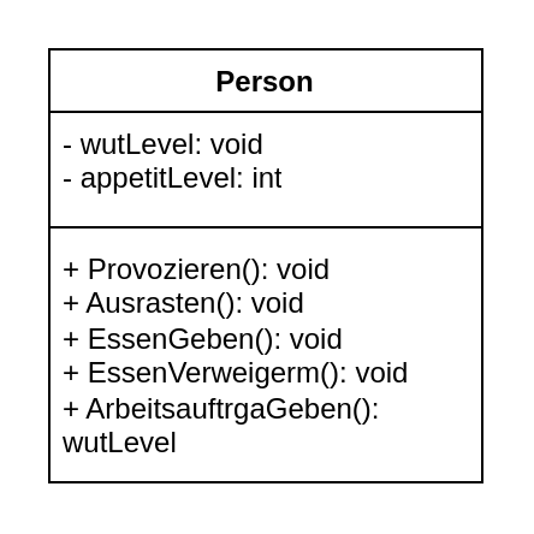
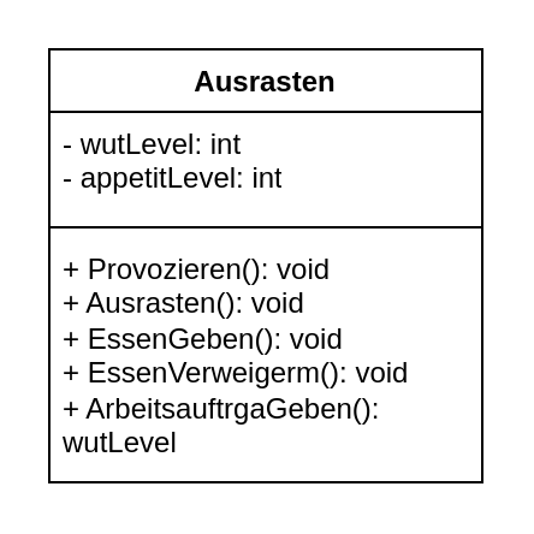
- <mxCell id="2" value="Person" style="swimlane;fontStyle=1;align=center;verticalAlign=top;childLayout=stackLayout;horizontal=1;startSize=26;horizontalStack=0;resizeParent=1;resizeParentMax=0;resizeLast=0;collapsible=1;marginBottom=0;whiteSpace=wrap;html=1;" vertex="1" parent="1"><mxGeometry x="20" y="20" width="180" height="180" as="geometry" /></mxCell>
+ <mxCell id="2" value="Ausrasten" style="swimlane;fontStyle=1;align=center;verticalAlign=top;childLayout=stackLayout;horizontal=1;startSize=26;horizontalStack=0;resizeParent=1;resizeParentMax=0;resizeLast=0;collapsible=1;marginBottom=0;whiteSpace=wrap;html=1;" vertex="1" parent="1"><mxGeometry x="20" y="20" width="180" height="180" as="geometry" /></mxCell>
- <mxCell id="3" value="- wutLevel: void&lt;br&gt;- appetitLevel: int" style="text;strokeColor=none;fillColor=none;align=left;verticalAlign=top;spacingLeft=4;spacingRight=4;overflow=hidden;rotatable=0;points=[[0,0.5],[1,0.5]];portConstraint=eastwest;whiteSpace=wrap;html=1;" vertex="1" parent="2"><mxGeometry y="26" width="180" height="44" as="geometry" /></mxCell>
+ <mxCell id="3" value="- wutLevel: int&lt;br&gt;- appetitLevel: int" style="text;strokeColor=none;fillColor=none;align=left;verticalAlign=top;spacingLeft=4;spacingRight=4;overflow=hidden;rotatable=0;points=[[0,0.5],[1,0.5]];portConstraint=eastwest;whiteSpace=wrap;html=1;" vertex="1" parent="2"><mxGeometry y="26" width="180" height="44" as="geometry" /></mxCell>
